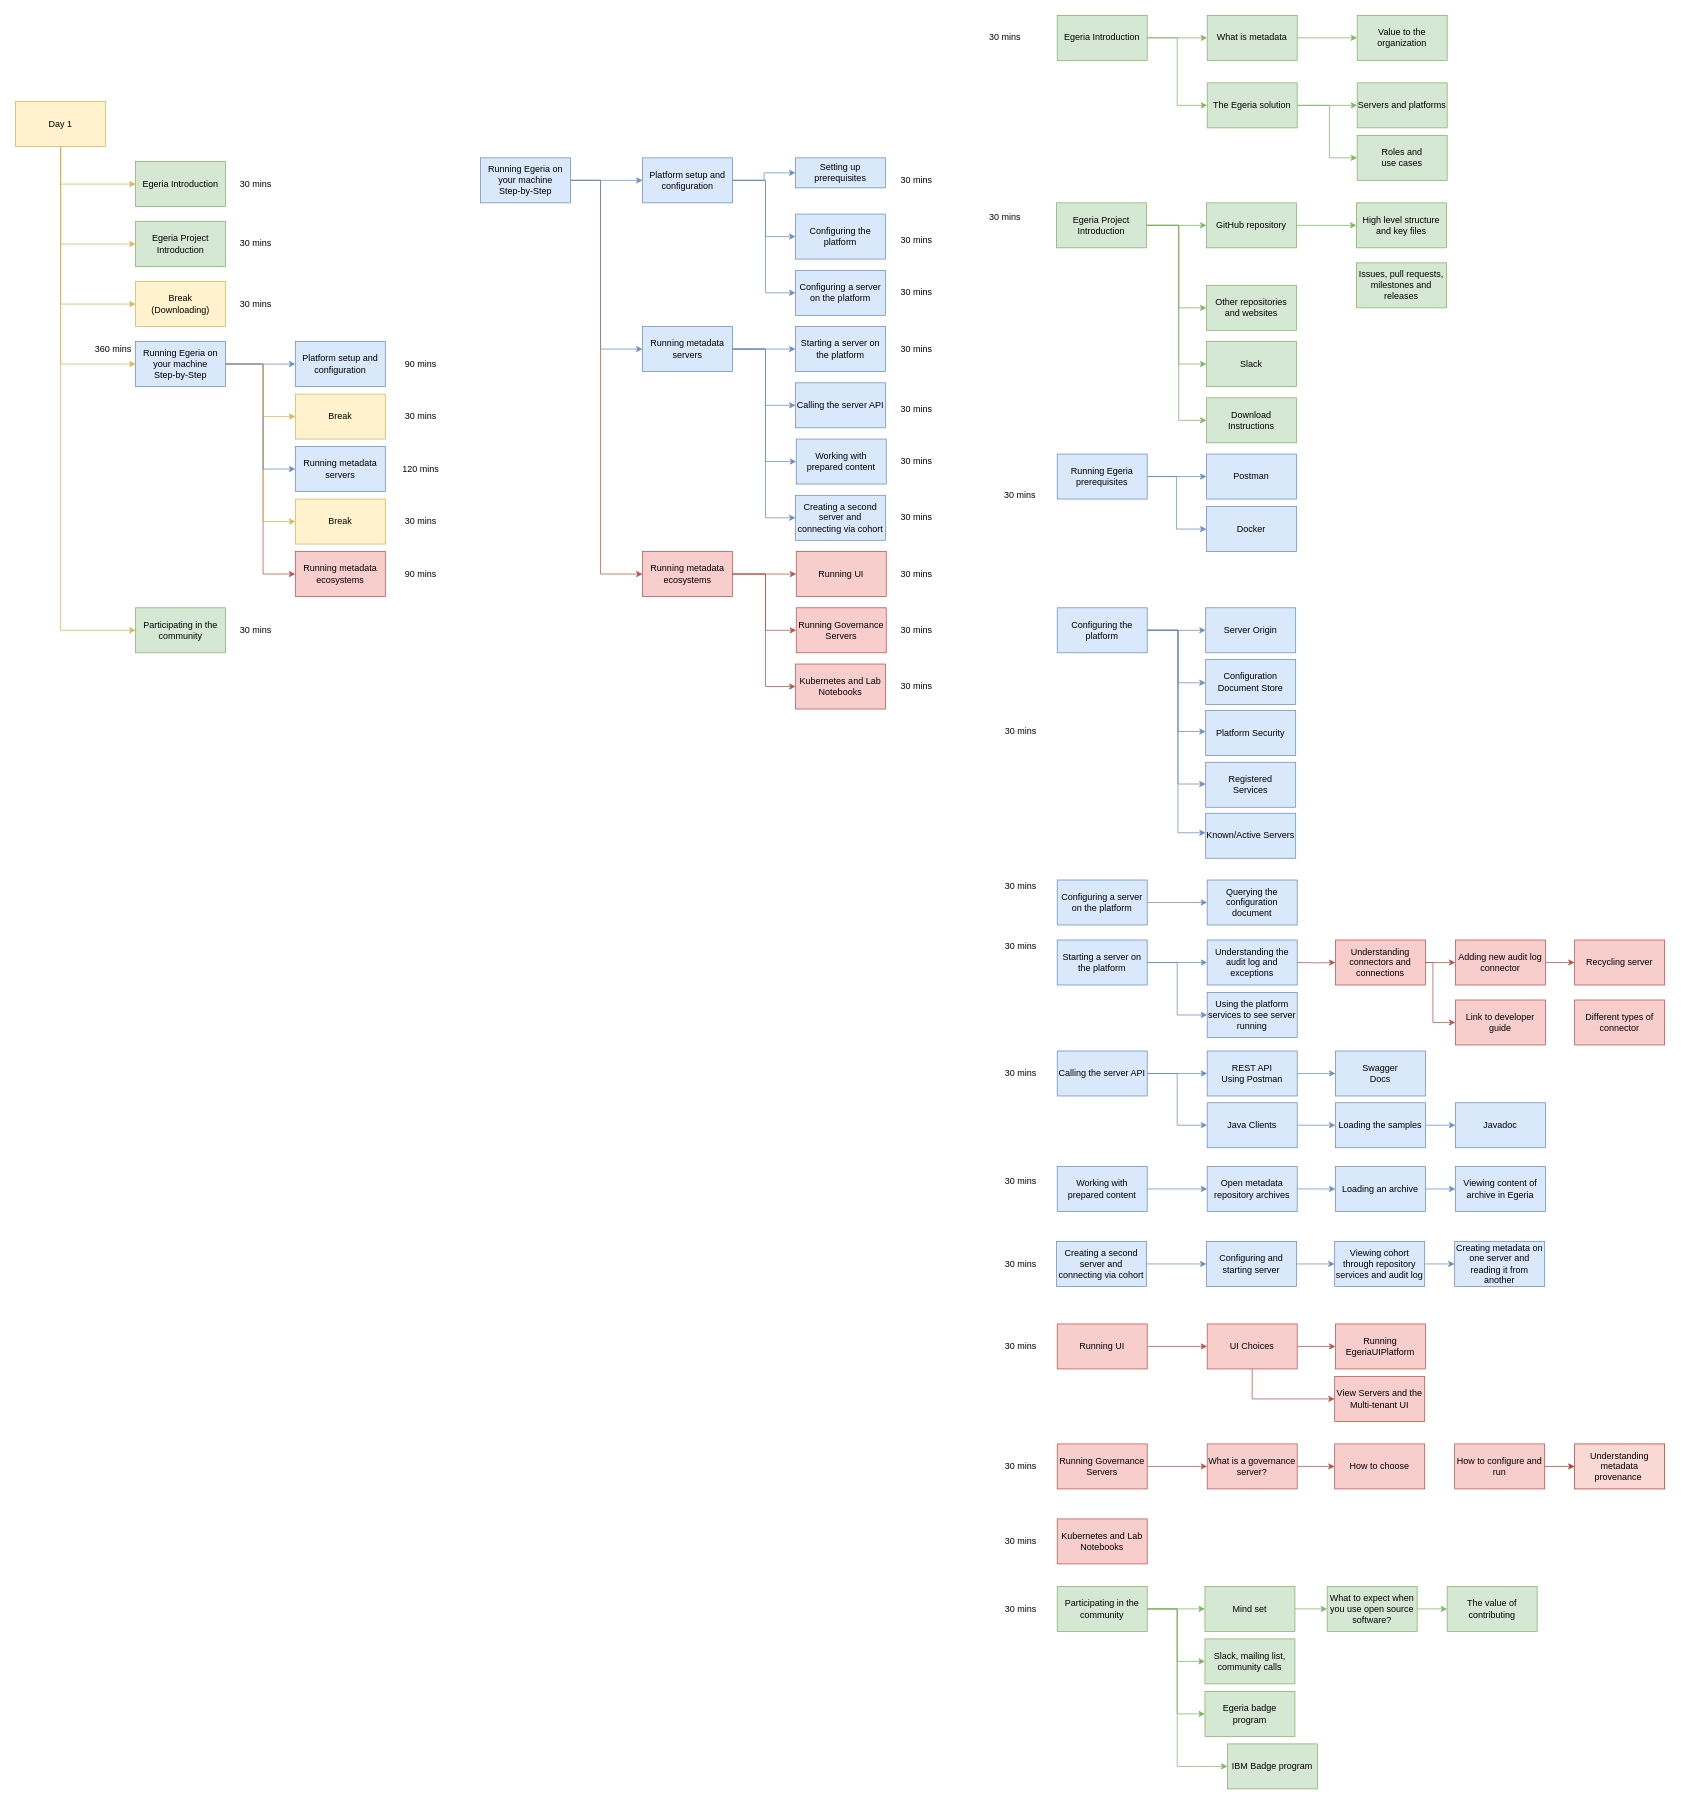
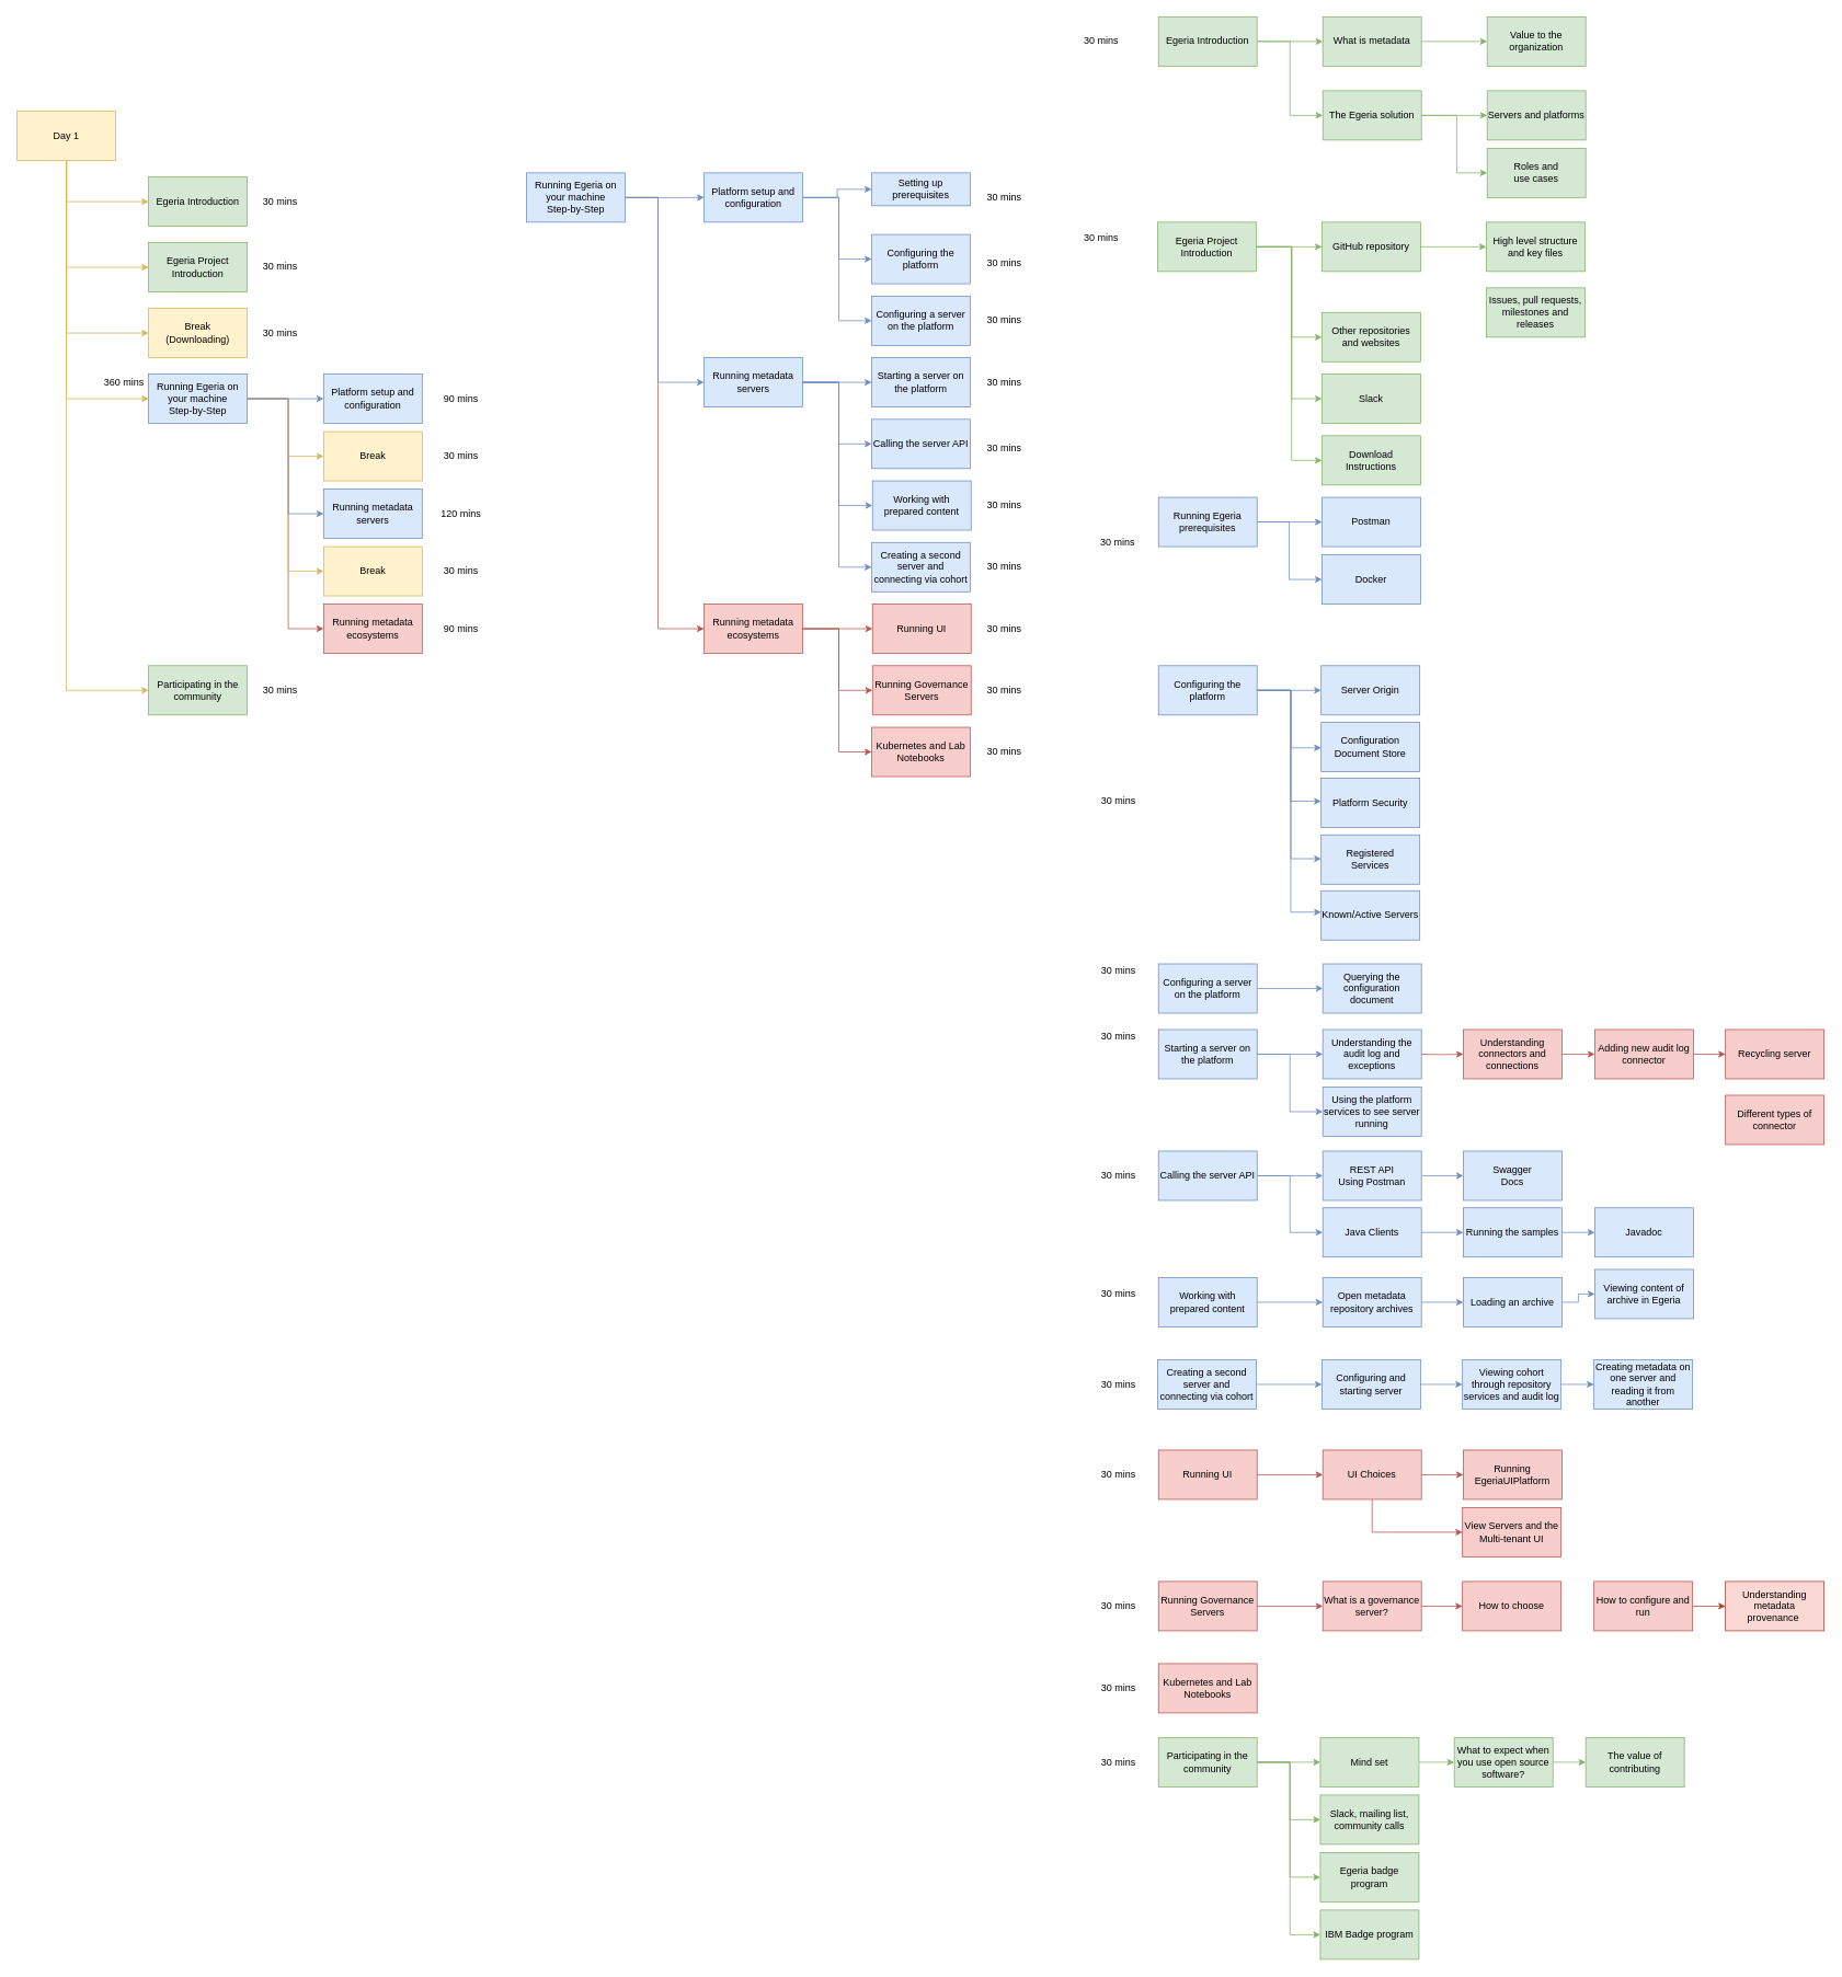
- <mxCell id="93" value="" style="edgeStyle=orthogonalEdgeStyle;rounded=0;orthogonalLoop=1;jettySize=auto;html=1;entryX=0;entryY=0.5;entryDx=0;entryDy=0;fillColor=#f8cecc;strokeColor=#b85450;" edge="1" parent="1" source="94" target="95"><mxGeometry relative="1" as="geometry"><Array as="points"><mxPoint x="1910" y="1283" /><mxPoint x="1910" y="1363" /></Array></mxGeometry></mxCell>
- <mxCell id="95" value="Link to developer guide" style="rounded=0;whiteSpace=wrap;html=1;fillColor=#f8cecc;strokeColor=#b85450;" vertex="1" parent="1"><mxGeometry x="1940" y="1333" width="120" height="60" as="geometry" /></mxCell>
- <mxCell id="85" value="Loading the samples" style="rounded=0;whiteSpace=wrap;html=1;fillColor=#dae8fc;strokeColor=#6c8ebf;" vertex="1" parent="1"><mxGeometry x="1780" y="1470" width="120" height="60" as="geometry" /></mxCell>
+ <mxCell id="85" value="Running the samples" style="rounded=0;whiteSpace=wrap;html=1;fillColor=#dae8fc;strokeColor=#6c8ebf;" vertex="1" parent="1"><mxGeometry x="1780" y="1470" width="120" height="60" as="geometry" /></mxCell>
- <mxCell id="77" value="Viewing content of archive in Egeria" style="rounded=0;whiteSpace=wrap;html=1;fillColor=#dae8fc;strokeColor=#6c8ebf;" vertex="1" parent="1"><mxGeometry x="1940" y="1555" width="120" height="60" as="geometry" /></mxCell>
+ <mxCell id="77" value="Viewing content of archive in Egeria" style="rounded=0;whiteSpace=wrap;html=1;fillColor=#dae8fc;strokeColor=#6c8ebf;" vertex="1" parent="1"><mxGeometry x="1940" y="1545" width="120" height="60" as="geometry" /></mxCell>
- <mxCell id="34" value="IBM Badge program" style="rounded=0;whiteSpace=wrap;html=1;fillColor=#d5e8d4;strokeColor=#82b366;" vertex="1" parent="1"><mxGeometry x="1636" y="2325" width="120" height="60" as="geometry" /></mxCell>
+ <mxCell id="34" value="IBM Badge program" style="rounded=0;whiteSpace=wrap;html=1;fillColor=#d5e8d4;strokeColor=#82b366;" vertex="1" parent="1"><mxGeometry x="1606" y="2325" width="120" height="60" as="geometry" /></mxCell>
